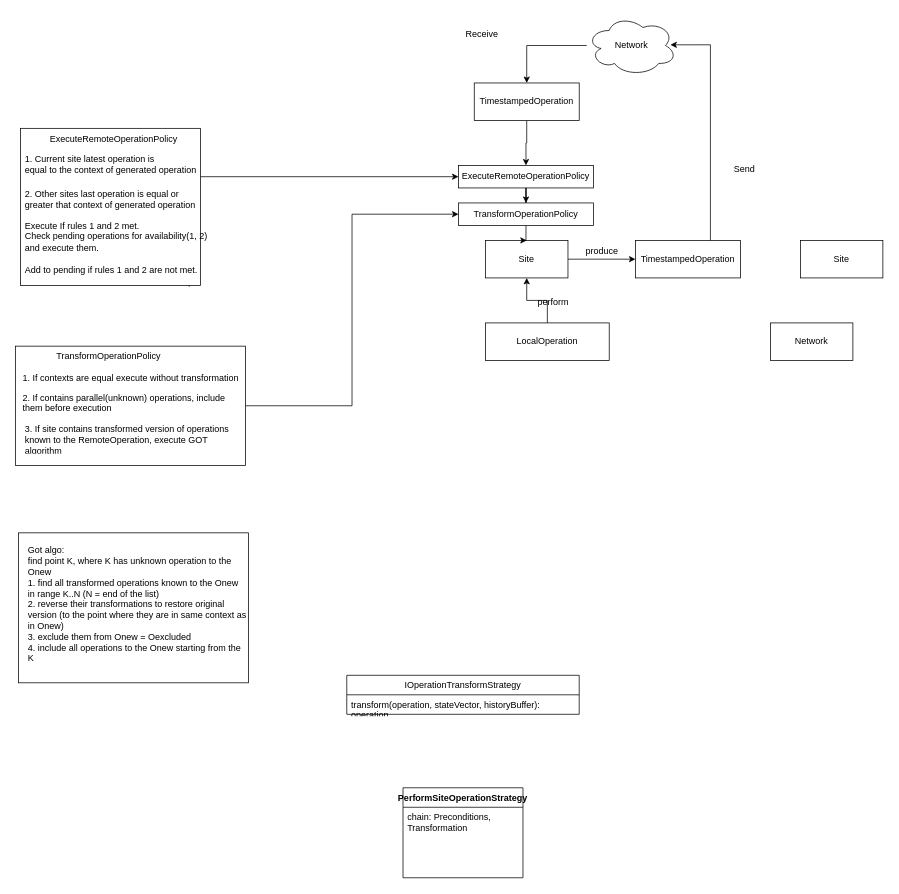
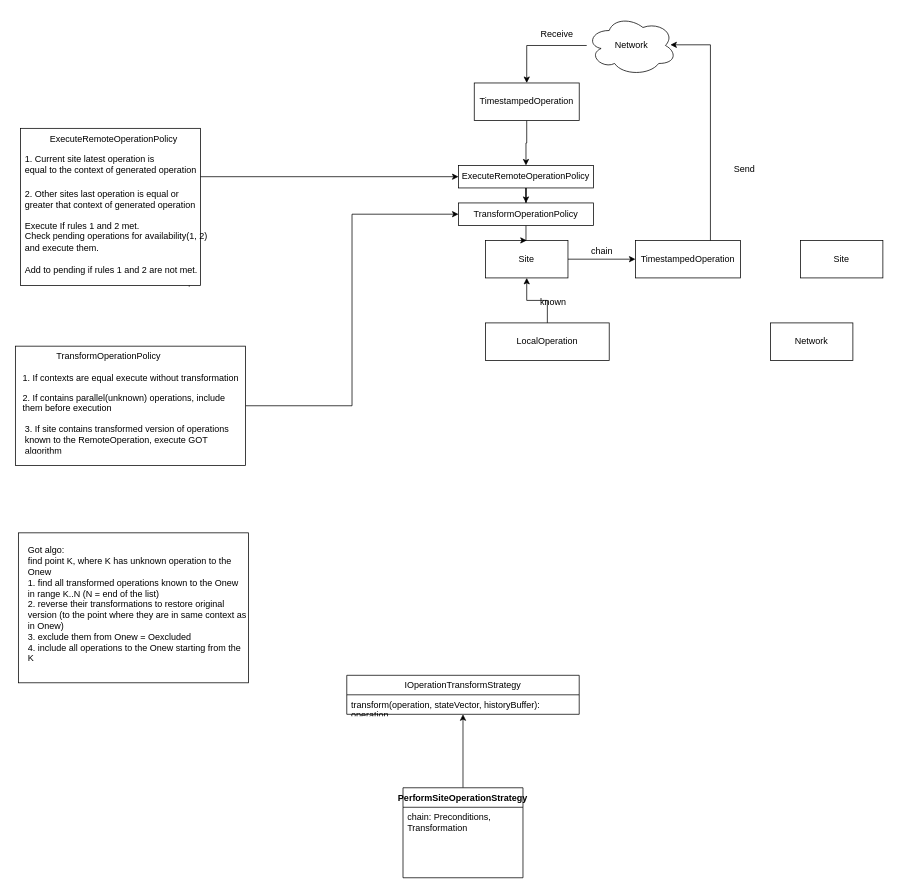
- <mxCell id="15" value="Receive" style="text;html=1;align=center;verticalAlign=middle;resizable=0;points=[];autosize=1;strokeColor=none;fillColor=none;" vertex="1" parent="1"><mxGeometry x="607" y="30" width="70" height="30" as="geometry" /></mxCell>
+ <mxCell id="15" value="Receive" style="text;html=1;align=center;verticalAlign=middle;resizable=0;points=[];autosize=1;strokeColor=none;fillColor=none;" vertex="1" parent="1"><mxGeometry x="707" y="30" width="70" height="30" as="geometry" /></mxCell>
- <mxCell id="8" value="produce" style="text;html=1;align=center;verticalAlign=middle;resizable=0;points=[];autosize=1;strokeColor=none;fillColor=none;" vertex="1" parent="1"><mxGeometry x="767" y="320" width="70" height="30" as="geometry" /></mxCell>
+ <mxCell id="8" value="chain" style="text;html=1;align=center;verticalAlign=middle;resizable=0;points=[];autosize=1;strokeColor=none;fillColor=none;" vertex="1" parent="1"><mxGeometry x="767" y="320" width="70" height="30" as="geometry" /></mxCell>
- <mxCell id="6" value="perform" style="text;html=1;align=center;verticalAlign=middle;resizable=0;points=[];autosize=1;strokeColor=none;fillColor=none;" vertex="1" parent="1"><mxGeometry x="707" y="388" width="60" height="30" as="geometry" /></mxCell>
+ <mxCell id="6" value="known" style="text;html=1;align=center;verticalAlign=middle;resizable=0;points=[];autosize=1;strokeColor=none;fillColor=none;" vertex="1" parent="1"><mxGeometry x="707" y="388" width="60" height="30" as="geometry" /></mxCell>
+ <mxCell id="39" style="edgeStyle=orthogonalEdgeStyle;rounded=0;orthogonalLoop=1;jettySize=auto;html=1;" edge="1" parent="1" source="40" target="37"><mxGeometry relative="1" as="geometry" /></mxCell>
